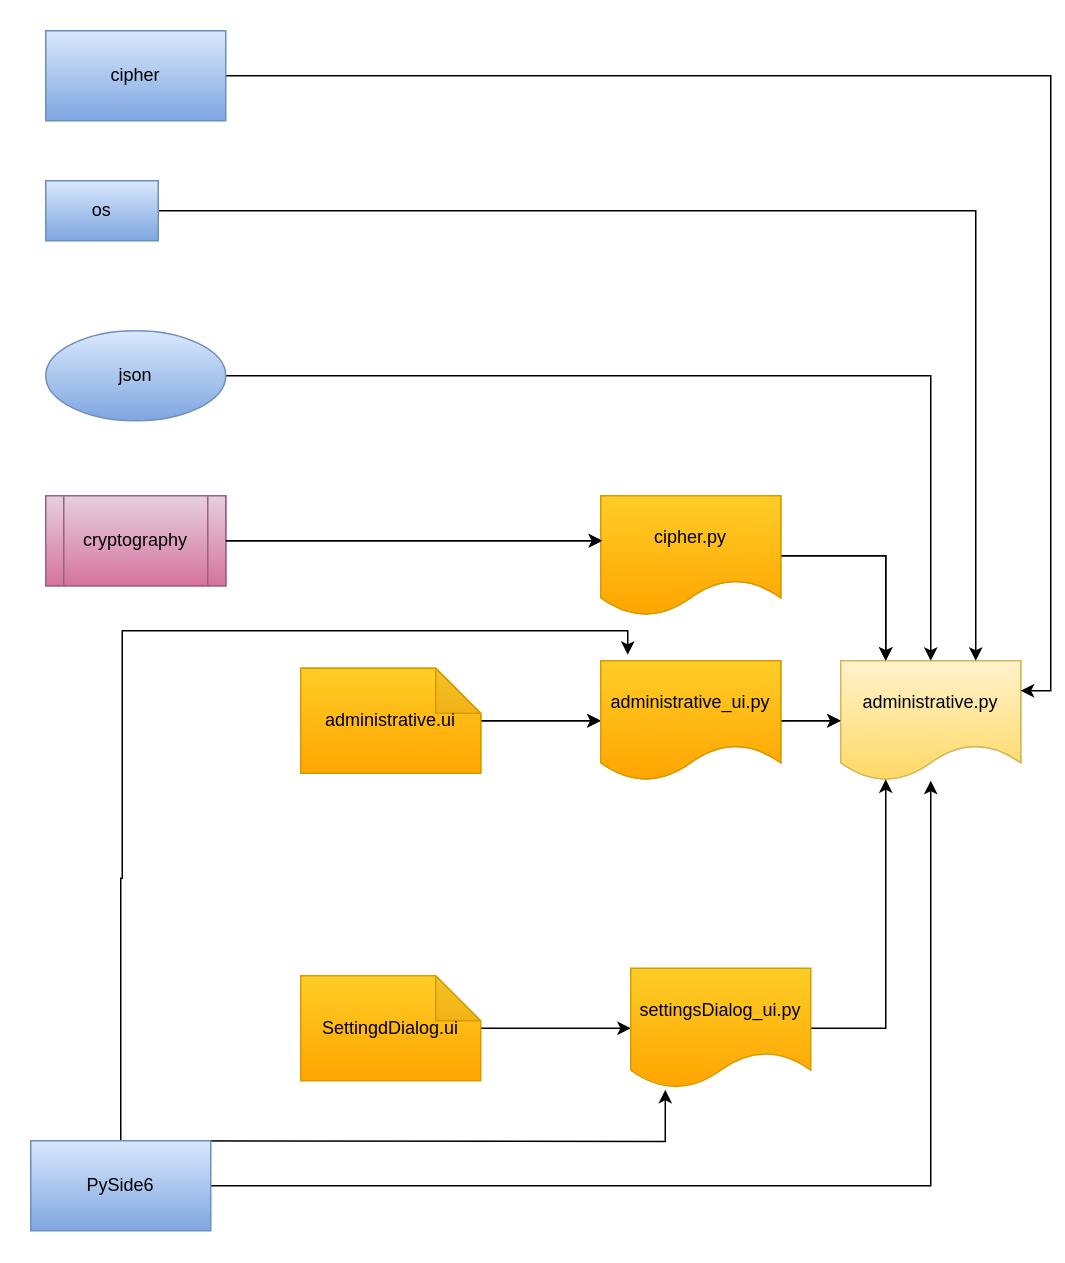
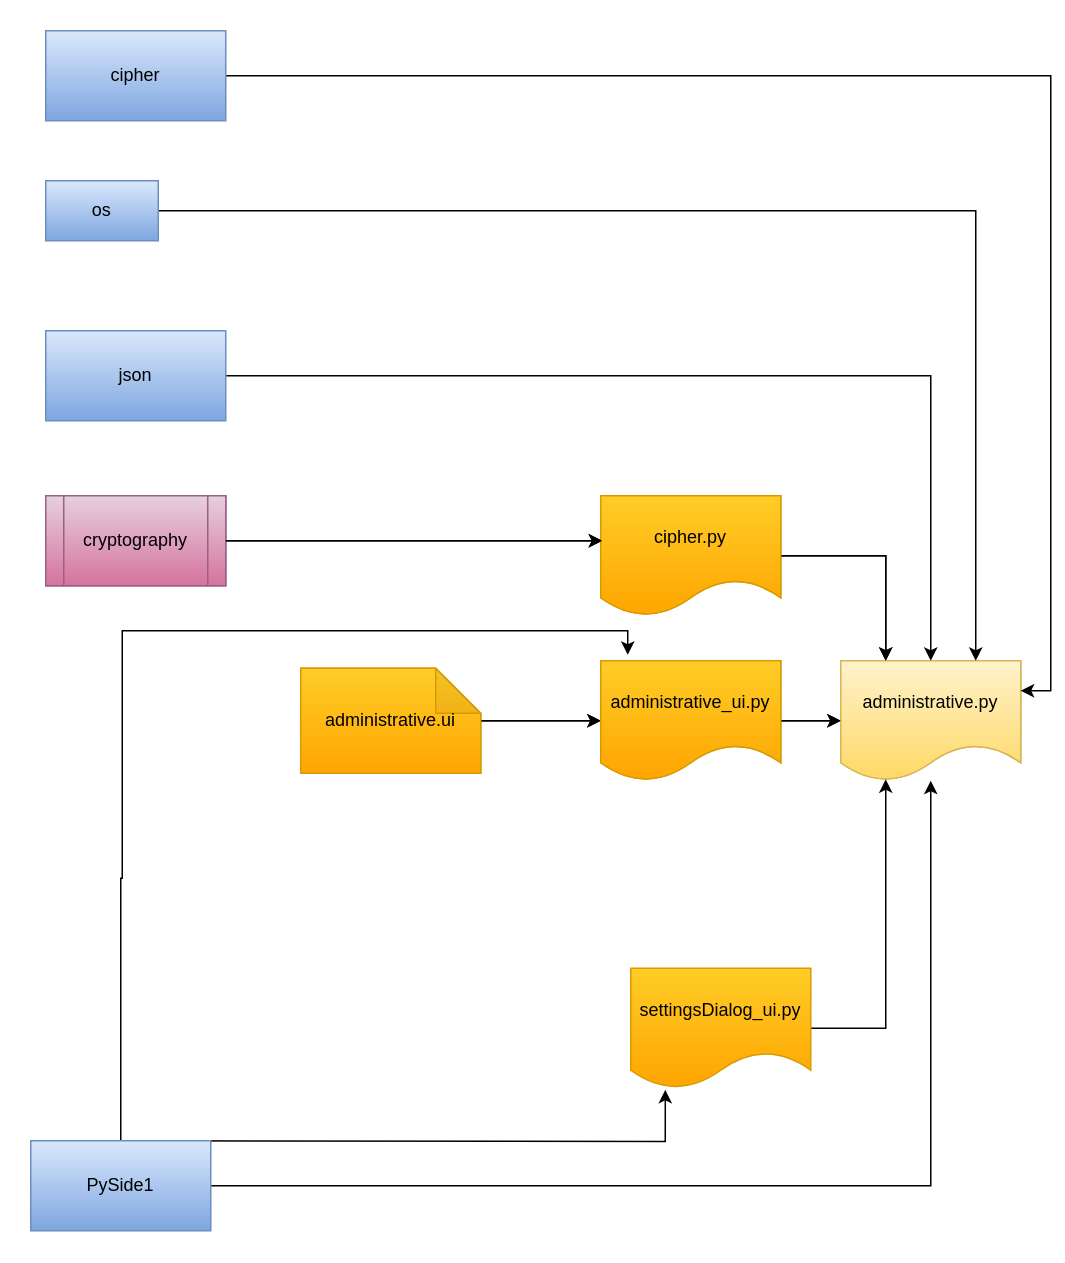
- <mxCell id="29" value="json" style="ellipse;whiteSpace=wrap;html=1;fillColor=#dae8fc;gradientColor=#7ea6e0;strokeColor=#6c8ebf;" vertex="1" parent="1"><mxGeometry x="30" y="220" width="120" height="60" as="geometry" /></mxCell>
+ <mxCell id="29" value="json" style="rounded=0;whiteSpace=wrap;html=1;fillColor=#dae8fc;gradientColor=#7ea6e0;strokeColor=#6c8ebf;" vertex="1" parent="1"><mxGeometry x="30" y="220" width="120" height="60" as="geometry" /></mxCell>
- <mxCell id="24" value="SettingdDialog.ui" style="shape=note;whiteSpace=wrap;html=1;backgroundOutline=1;darkOpacity=0.05;fillColor=#ffcd28;gradientColor=#ffa500;strokeColor=#d79b00;" vertex="1" parent="1"><mxGeometry x="200" y="650" width="120" height="70" as="geometry" /></mxCell>
- <mxCell id="23" style="edgeStyle=orthogonalEdgeStyle;rounded=0;orthogonalLoop=1;jettySize=auto;html=1;entryX=0;entryY=0.5;entryDx=0;entryDy=0;" edge="1" parent="1" source="24" target="26"><mxGeometry relative="1" as="geometry" /></mxCell>
- <mxCell id="15" value="PySide6" style="rounded=0;whiteSpace=wrap;html=1;fillColor=#dae8fc;gradientColor=#7ea6e0;strokeColor=#6c8ebf;" vertex="1" parent="1"><mxGeometry x="20" y="760" width="120" height="60" as="geometry" /></mxCell>
+ <mxCell id="15" value="PySide1" style="rounded=0;whiteSpace=wrap;html=1;fillColor=#dae8fc;gradientColor=#7ea6e0;strokeColor=#6c8ebf;" vertex="1" parent="1"><mxGeometry x="20" y="760" width="120" height="60" as="geometry" /></mxCell>
